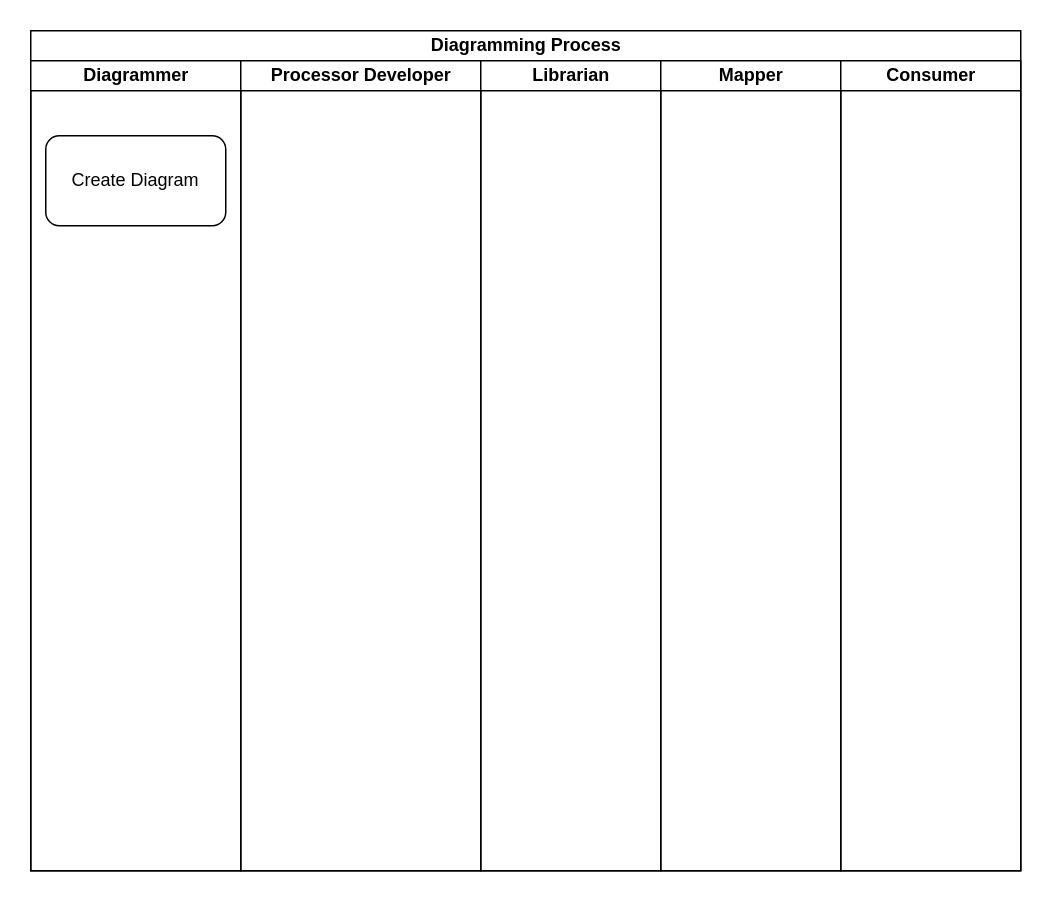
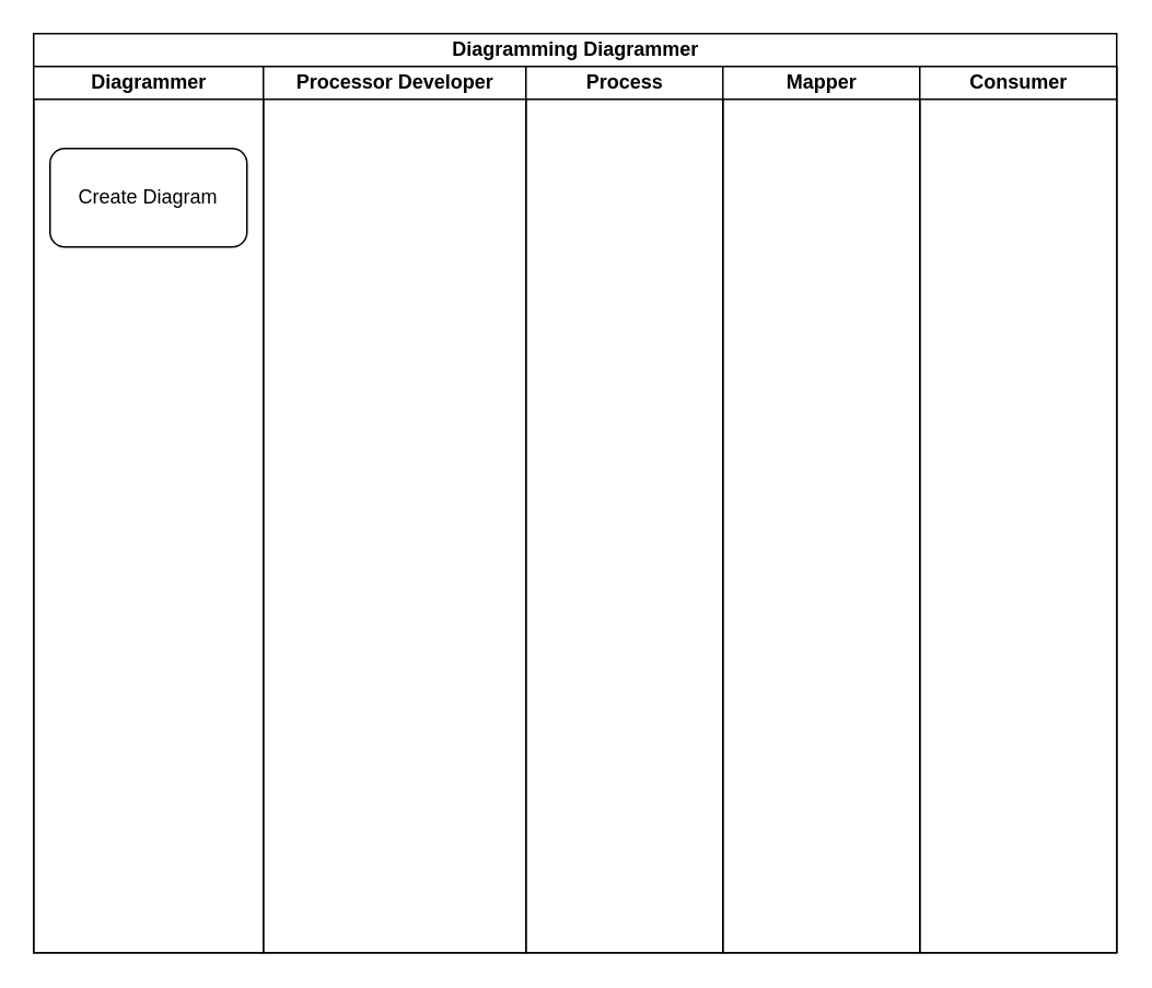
- <mxCell id="2" value="Diagramming Process" style="swimlane;childLayout=stackLayout;resizeParent=1;resizeParentMax=0;startSize=20;html=1;collapsible=0;container=1;" vertex="1" parent="1"><mxGeometry x="20" y="20" width="660" height="560" as="geometry" /></mxCell>
+ <mxCell id="2" value="Diagramming Diagrammer" style="swimlane;childLayout=stackLayout;resizeParent=1;resizeParentMax=0;startSize=20;html=1;collapsible=0;container=1;" vertex="1" parent="1"><mxGeometry x="20" y="20" width="660" height="560" as="geometry" /></mxCell>
- <mxCell id="6" value="Librarian" style="swimlane;startSize=20;html=1;collapsible=0;" vertex="1" parent="2"><mxGeometry x="300" y="20" width="120" height="540" as="geometry" /></mxCell>
+ <mxCell id="6" value="Process" style="swimlane;startSize=20;html=1;collapsible=0;" vertex="1" parent="2"><mxGeometry x="300" y="20" width="120" height="540" as="geometry" /></mxCell>
